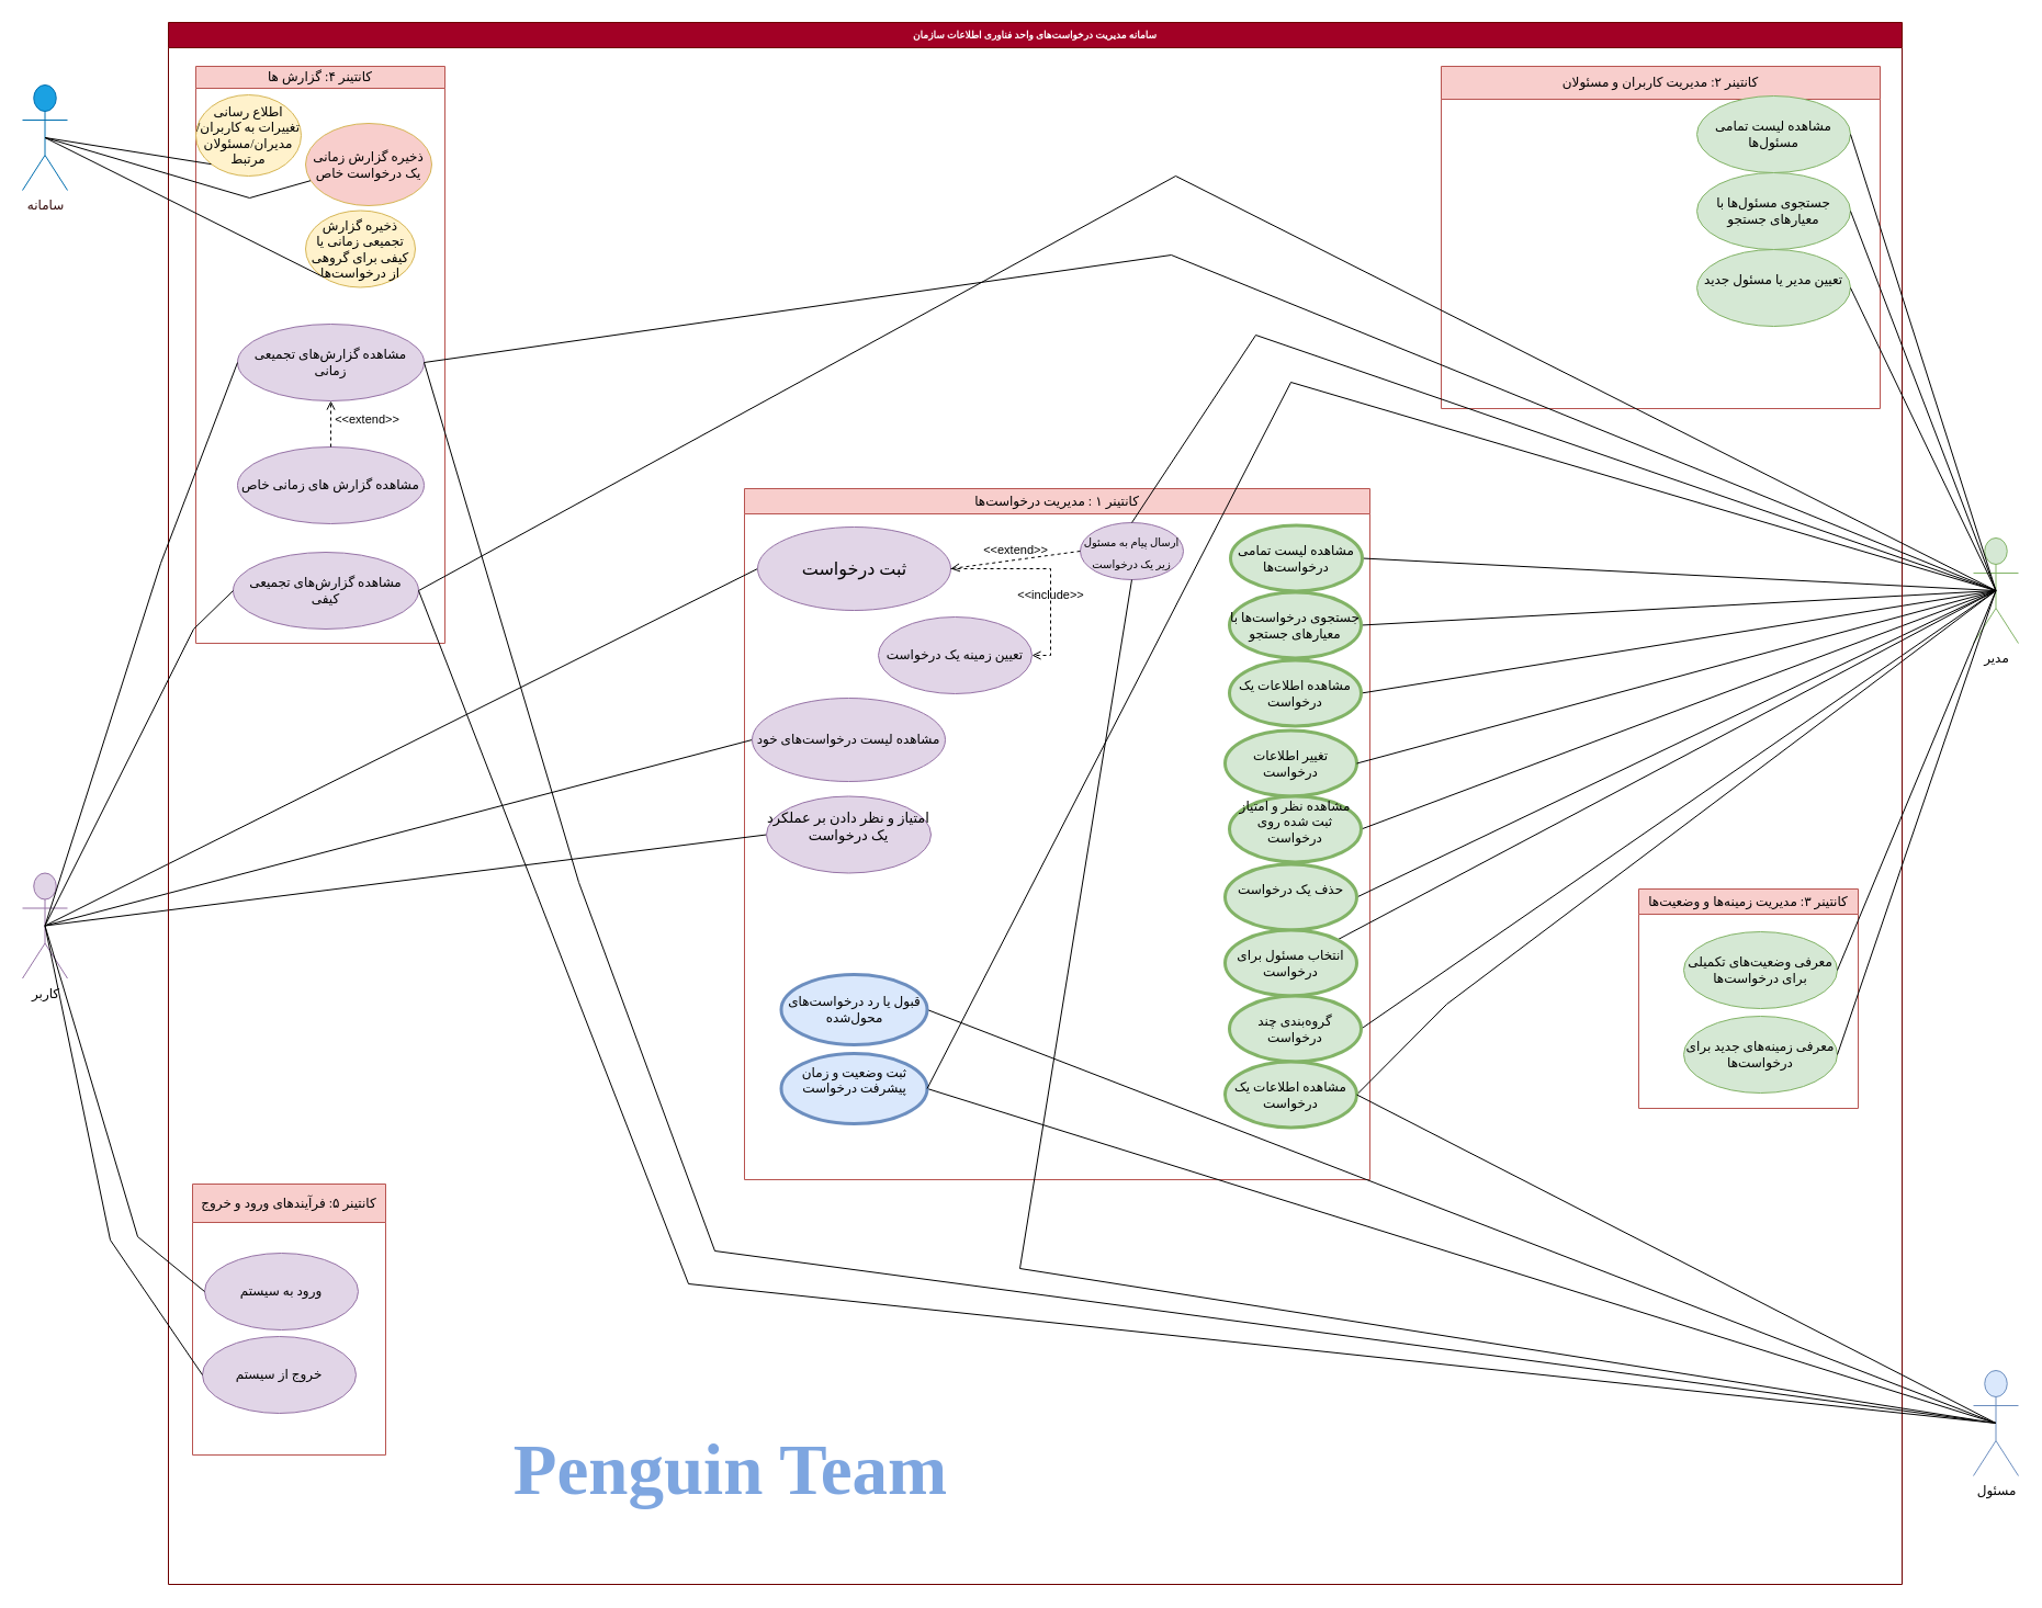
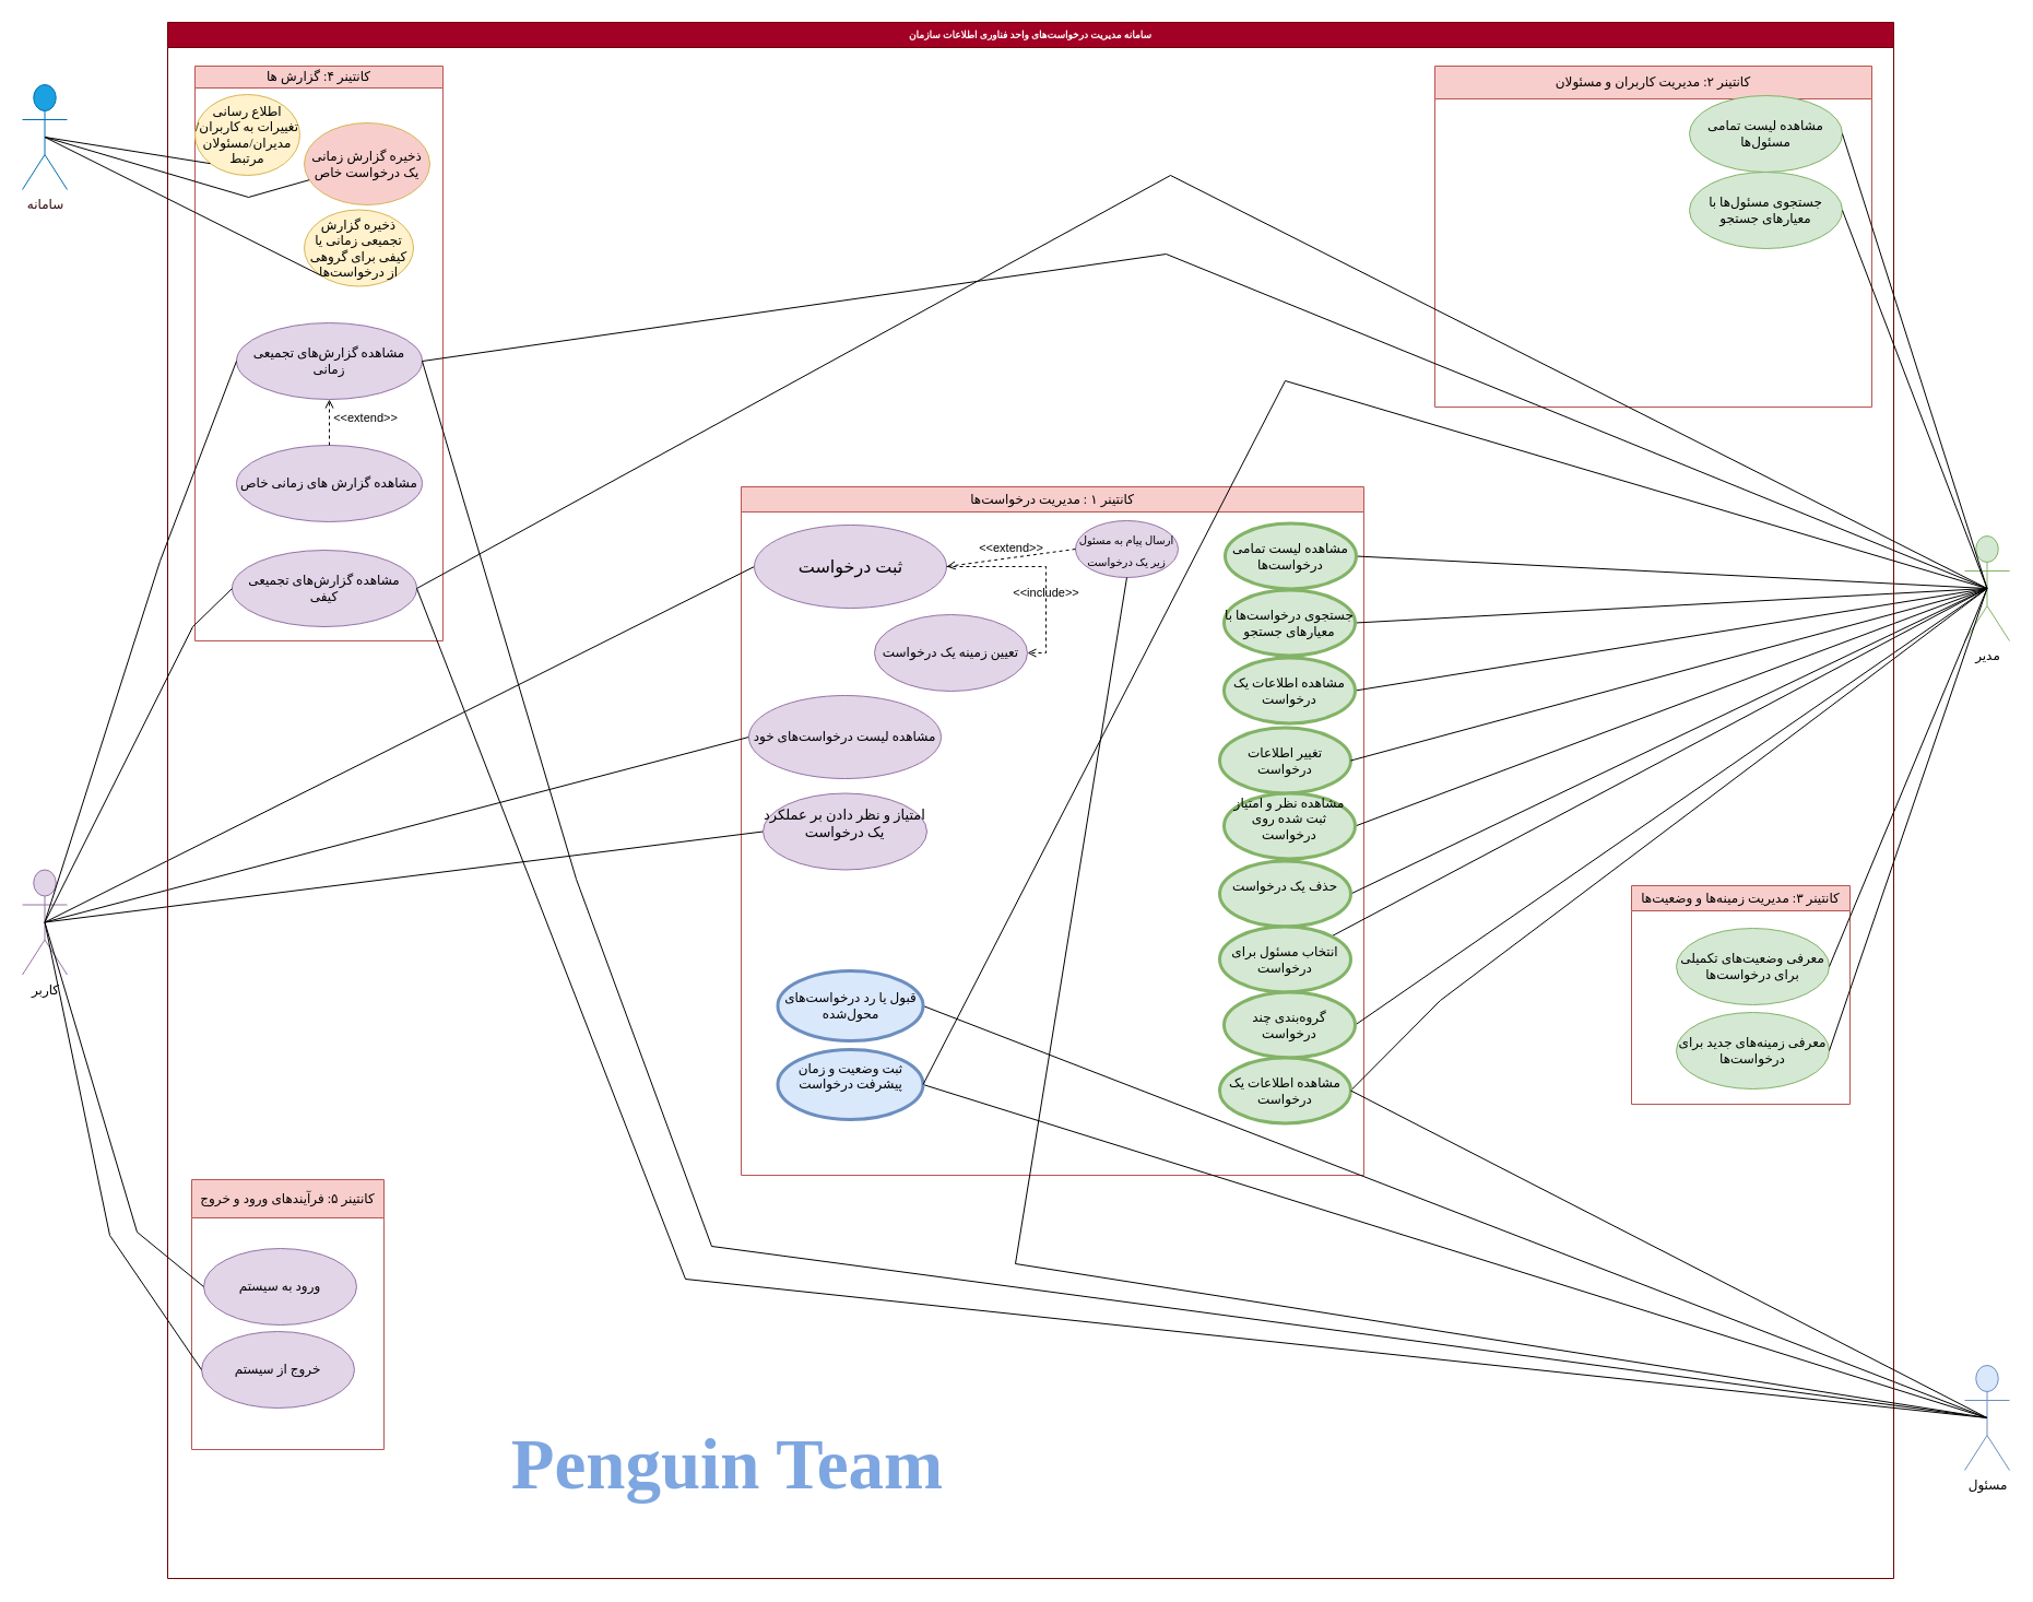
- <mxCell id="25" value="&#10;تعیین مدیر یا مسئول جدید&#10;&#10;" style="ellipse;whiteSpace=wrap;html=1;fillColor=#d5e8d4;strokeColor=#82b366;fontFamily=Vazirmatn;fontSource=https%3A%2F%2Ffonts.googleapis.com%2Fcss%3Ffamily%3DVazirmatn;fontStyle=0" parent="22" vertex="1"><mxGeometry x="233" y="167" width="140" height="70" as="geometry" /></mxCell>
- <mxCell id="58" value="" style="endArrow=none;html=1;rounded=0;entryX=0.5;entryY=0.5;entryDx=0;entryDy=0;entryPerimeter=0;exitX=1;exitY=0.5;exitDx=0;exitDy=0;fontFamily=Vazirmatn;fontSource=https%3A%2F%2Ffonts.googleapis.com%2Fcss%3Ffamily%3DVazirmatn;fontStyle=0" parent="1" source="25" target="2" edge="1"><mxGeometry width="50" height="50" relative="1" as="geometry"><mxPoint x="1688" y="205" as="sourcePoint" /><mxPoint x="1738" y="165" as="targetPoint" /></mxGeometry></mxCell>
- <mxCell id="79" value="" style="endArrow=none;html=1;rounded=0;exitX=0.5;exitY=0;exitDx=0;exitDy=0;entryX=0.5;entryY=0.5;entryDx=0;entryDy=0;entryPerimeter=0;" edge="1" parent="1" source="43" target="2"><mxGeometry width="50" height="50" relative="1" as="geometry"><mxPoint x="939" y="430" as="sourcePoint" /><mxPoint x="989" y="380" as="targetPoint" /><Array as="points"><mxPoint x="1144" y="305" /></Array></mxGeometry></mxCell>
